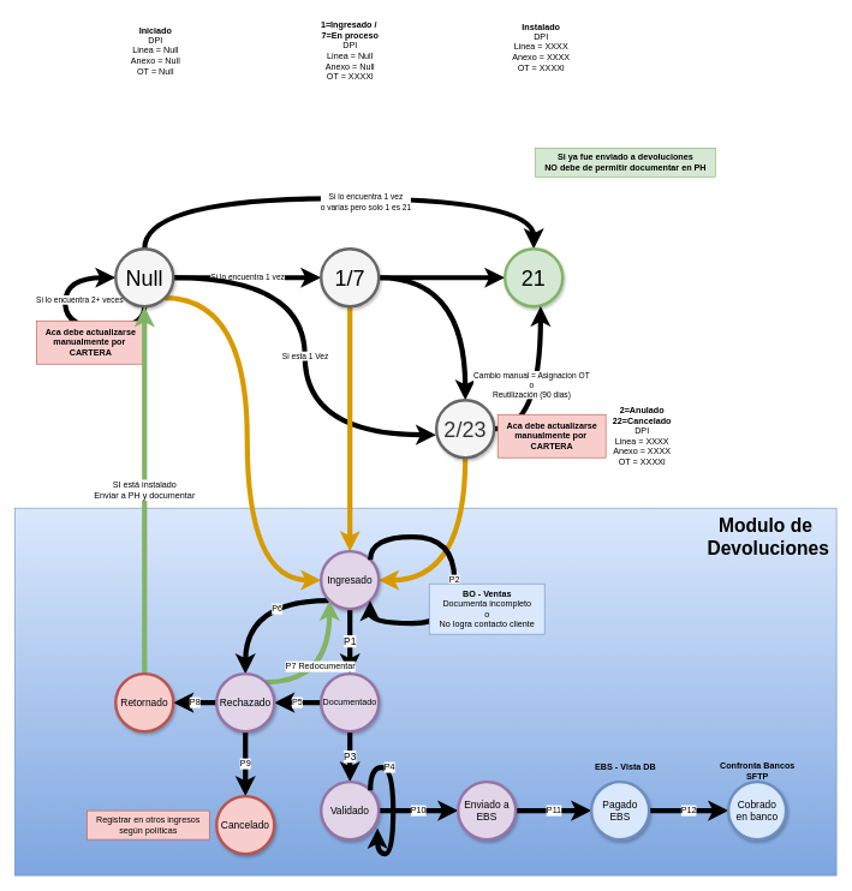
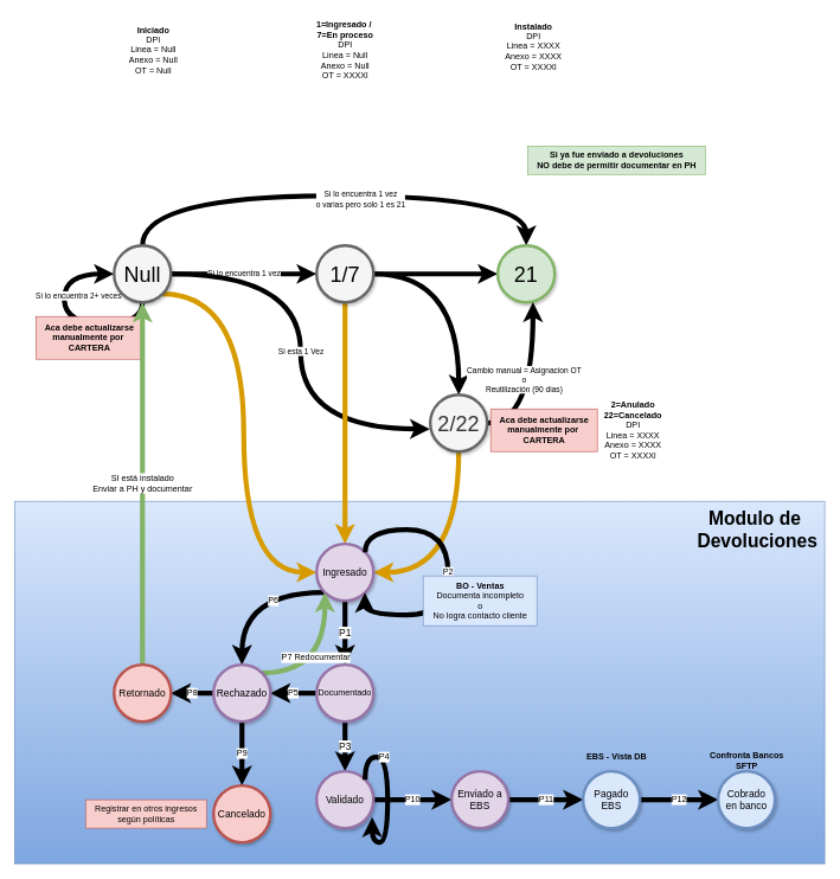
- <mxCell id="23" value="2/23" style="ellipse;whiteSpace=wrap;html=1;rounded=0;shadow=1;strokeColor=#666666;strokeWidth=4;fontSize=30;align=center;fillColor=#f5f5f5;fontColor=#333333;" parent="1" vertex="1"><mxGeometry x="605" y="555" width="80" height="80" as="geometry" /></mxCell>
+ <mxCell id="23" value="2/22" style="ellipse;whiteSpace=wrap;html=1;rounded=0;shadow=1;strokeColor=#666666;strokeWidth=4;fontSize=30;align=center;fillColor=#f5f5f5;fontColor=#333333;" parent="1" vertex="1"><mxGeometry x="605" y="555" width="80" height="80" as="geometry" /></mxCell>
